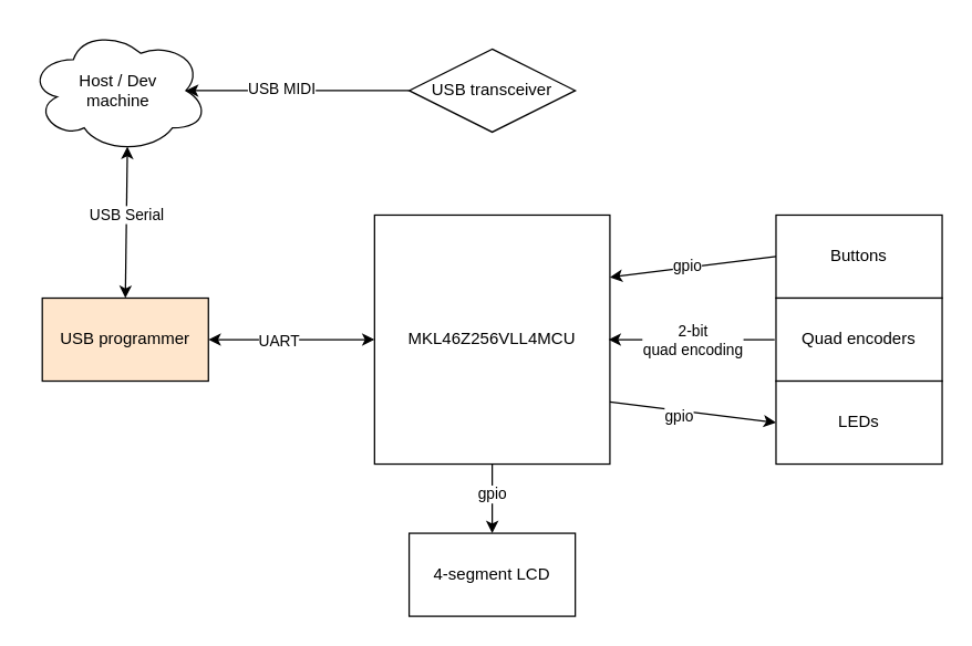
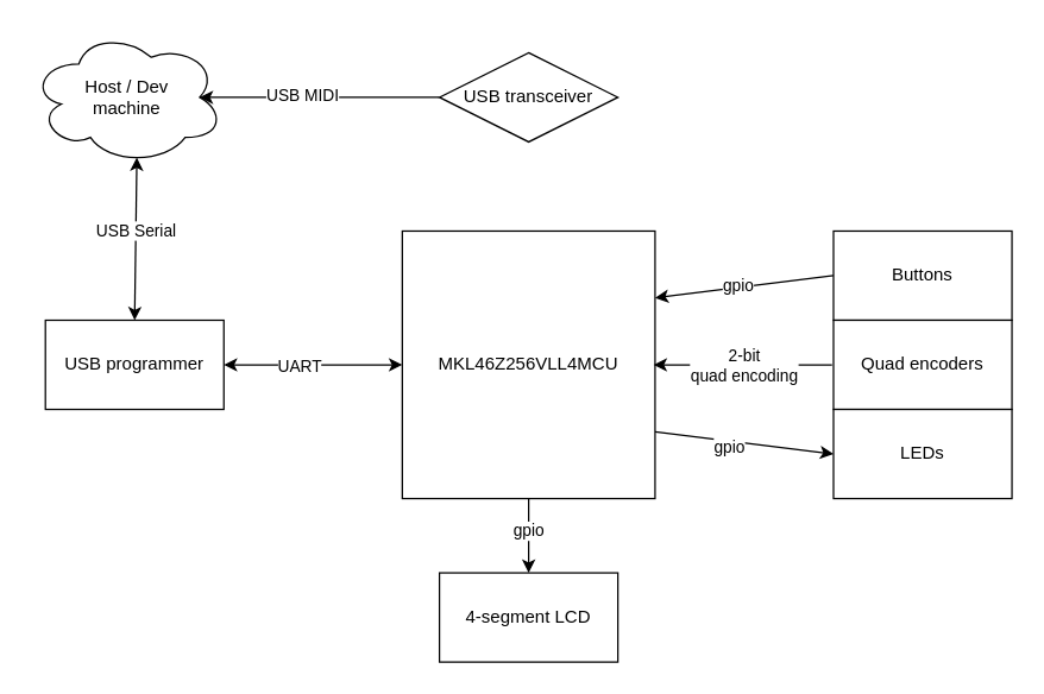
- <mxCell id="18" value="USB programmer" style="rounded=0;whiteSpace=wrap;html=1;fillColor=#ffe6cc;" vertex="1" parent="1"><mxGeometry x="30" y="215" width="120" height="60" as="geometry" /></mxCell>
+ <mxCell id="18" value="USB programmer" style="rounded=0;whiteSpace=wrap;html=1;" vertex="1" parent="1"><mxGeometry x="30" y="215" width="120" height="60" as="geometry" /></mxCell>
